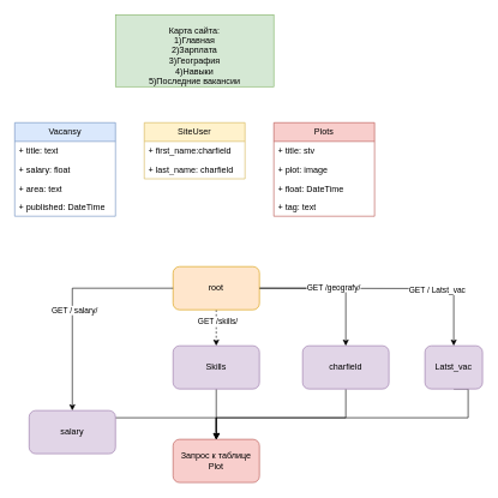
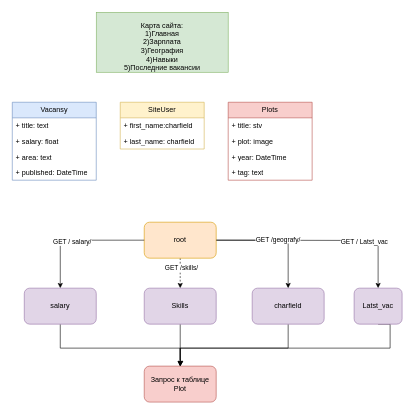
- <mxCell id="6" value="+ float: DateTime" style="text;strokeColor=none;fillColor=none;align=left;verticalAlign=top;spacingLeft=4;spacingRight=4;overflow=hidden;rotatable=0;points=[[0,0.5],[1,0.5]];portConstraint=eastwest;whiteSpace=wrap;html=1;" vertex="1" parent="3"><mxGeometry y="78" width="140" height="26" as="geometry" /></mxCell>
+ <mxCell id="6" value="+ year: DateTime" style="text;strokeColor=none;fillColor=none;align=left;verticalAlign=top;spacingLeft=4;spacingRight=4;overflow=hidden;rotatable=0;points=[[0,0.5],[1,0.5]];portConstraint=eastwest;whiteSpace=wrap;html=1;" vertex="1" parent="3"><mxGeometry y="78" width="140" height="26" as="geometry" /></mxCell>
- <mxCell id="24" value="salary" style="rounded=1;whiteSpace=wrap;html=1;fillColor=#e1d5e7;strokeColor=#9673a6;" vertex="1" parent="1"><mxGeometry x="40" y="570" width="120" height="60" as="geometry" /></mxCell>
+ <mxCell id="24" value="salary" style="rounded=1;whiteSpace=wrap;html=1;fillColor=#e1d5e7;strokeColor=#9673a6;" vertex="1" parent="1"><mxGeometry x="40" y="480" width="120" height="60" as="geometry" /></mxCell>
